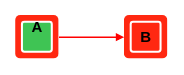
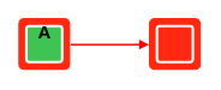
- <mxCell id="4" value="&lt;b&gt;&lt;font style=&quot;font-size: 20px&quot;&gt;B&lt;/font&gt;&lt;/b&gt;" style="text;html=1;strokeColor=none;fillColor=none;align=center;verticalAlign=middle;whiteSpace=wrap;rounded=0;" parent="2" vertex="1"><mxGeometry x="9" y="18" width="40" height="20" as="geometry" /></mxCell>
